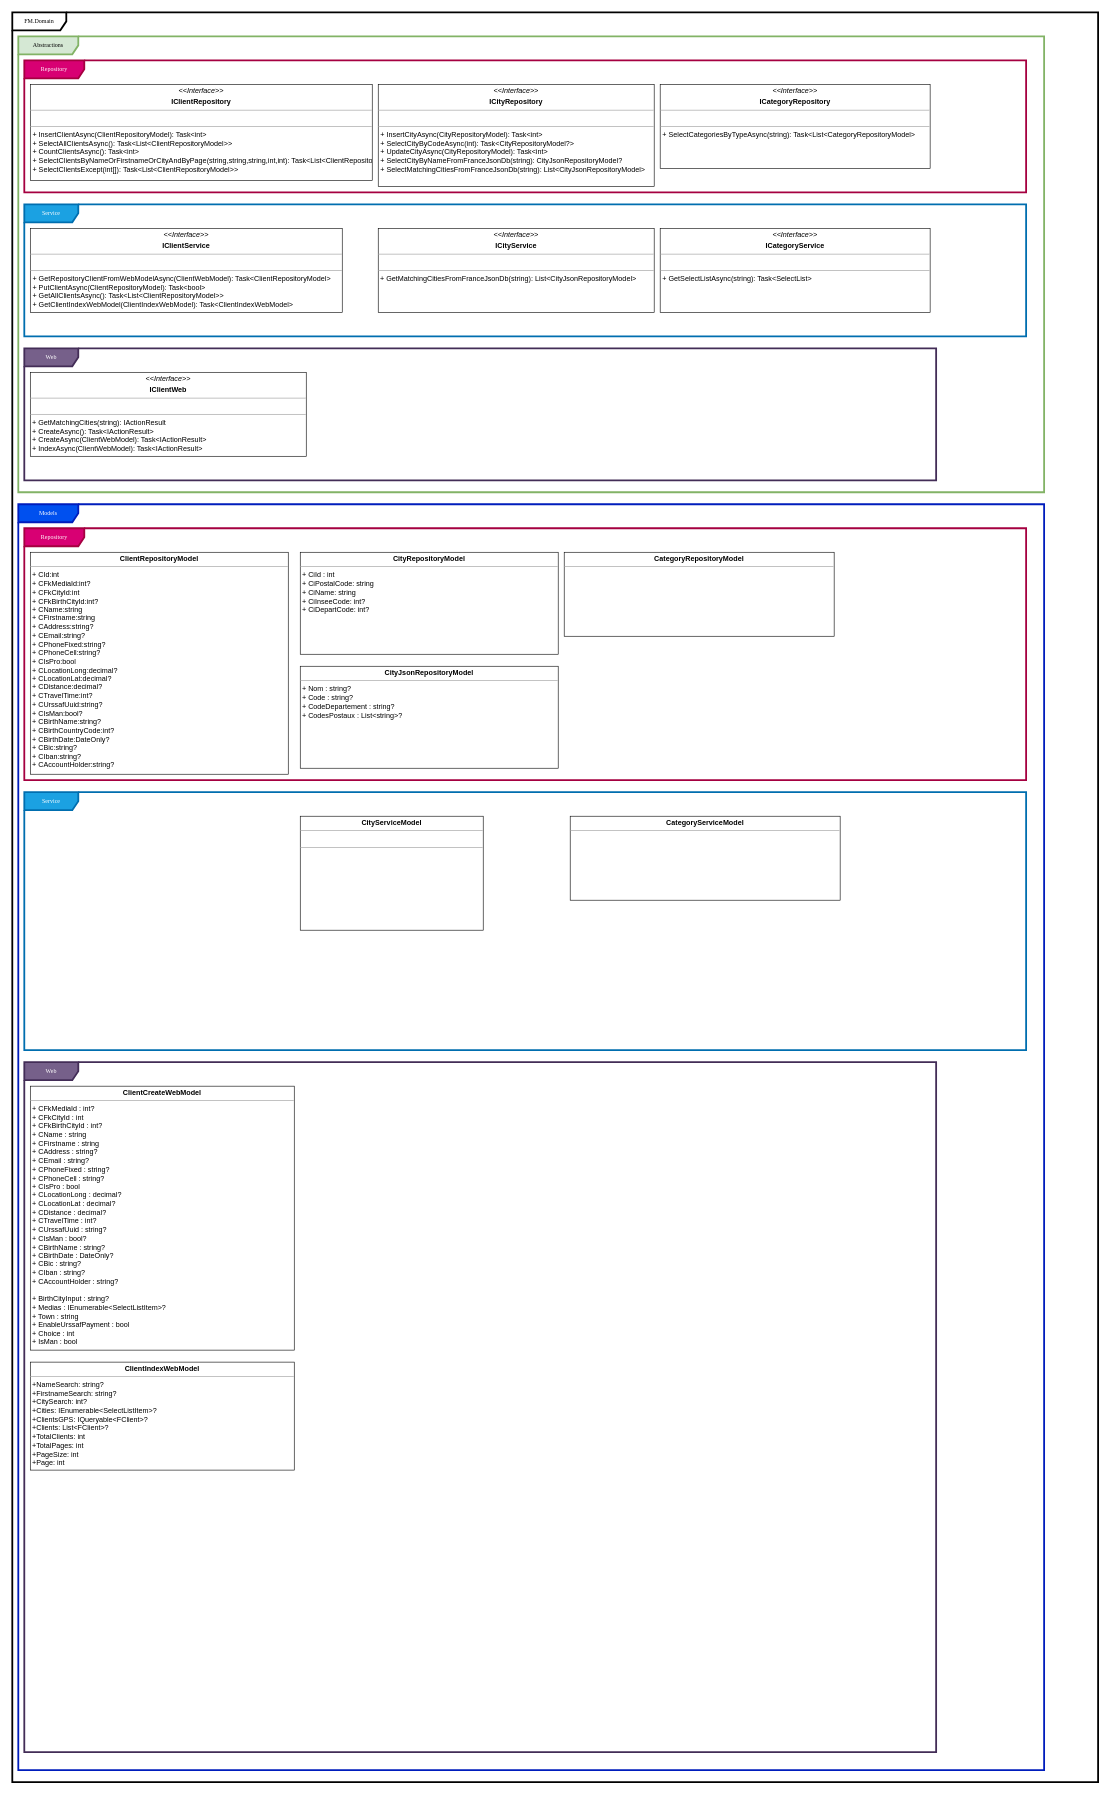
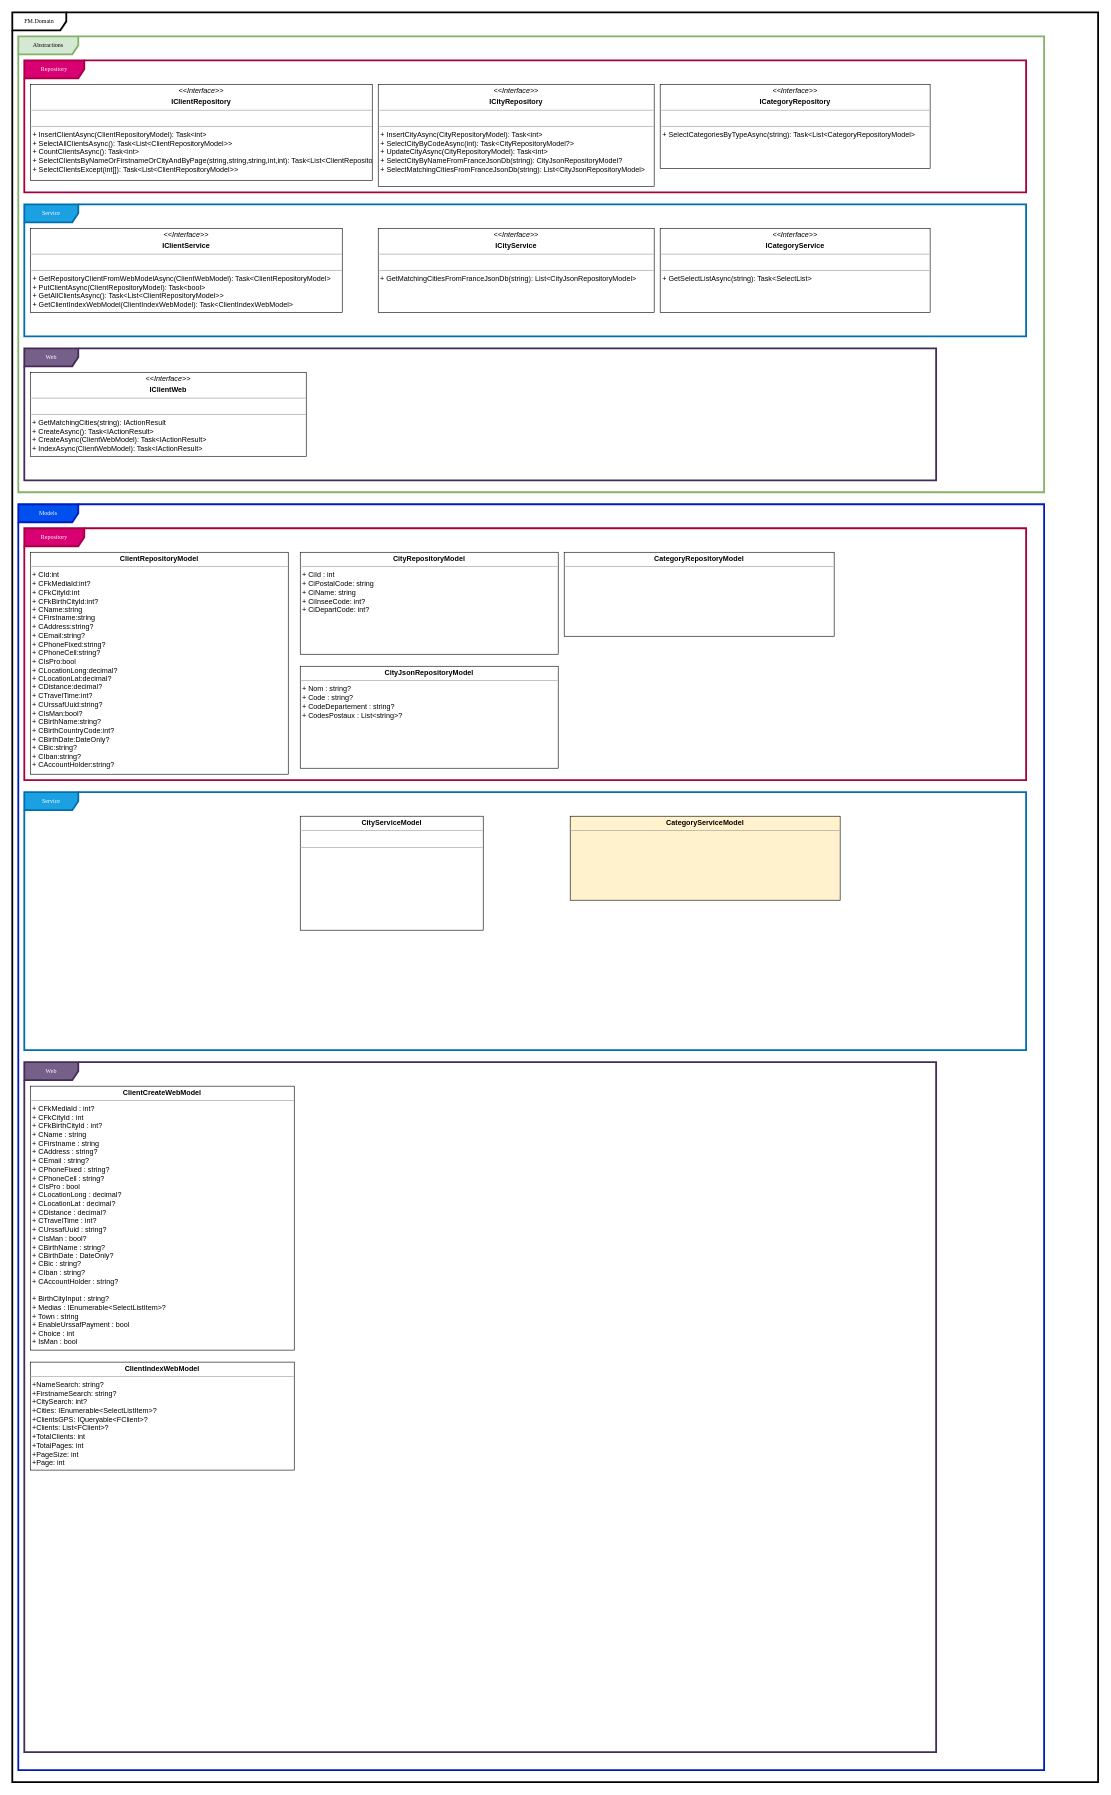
- <mxCell id="19" value="&lt;p style=&quot;margin:0px;margin-top:4px;text-align:center;&quot;&gt;&lt;b&gt;CategoryServiceModel&lt;/b&gt;&lt;br&gt;&lt;/p&gt;&lt;hr size=&quot;1&quot;&gt;&lt;p style=&quot;margin:0px;margin-left:4px;&quot;&gt;&lt;br&gt;&lt;/p&gt;&lt;p style=&quot;margin:0px;margin-left:4px;&quot;&gt;&lt;br&gt;&lt;/p&gt;" style="verticalAlign=top;align=left;overflow=fill;fontSize=12;fontFamily=Helvetica;html=1;rounded=0;shadow=0;comic=0;labelBackgroundColor=none;strokeWidth=1" parent="1" vertex="1"><mxGeometry x="950" y="1360" width="450" height="140" as="geometry" /></mxCell>
+ <mxCell id="19" value="&lt;p style=&quot;margin:0px;margin-top:4px;text-align:center;&quot;&gt;&lt;b&gt;CategoryServiceModel&lt;/b&gt;&lt;br&gt;&lt;/p&gt;&lt;hr size=&quot;1&quot;&gt;&lt;p style=&quot;margin:0px;margin-left:4px;&quot;&gt;&lt;br&gt;&lt;/p&gt;&lt;p style=&quot;margin:0px;margin-left:4px;&quot;&gt;&lt;br&gt;&lt;/p&gt;" style="verticalAlign=top;align=left;overflow=fill;fontSize=12;fontFamily=Helvetica;html=1;rounded=0;shadow=0;comic=0;labelBackgroundColor=none;strokeWidth=1;fillColor=#fff2cc;" parent="1" vertex="1"><mxGeometry x="950" y="1360" width="450" height="140" as="geometry" /></mxCell>
